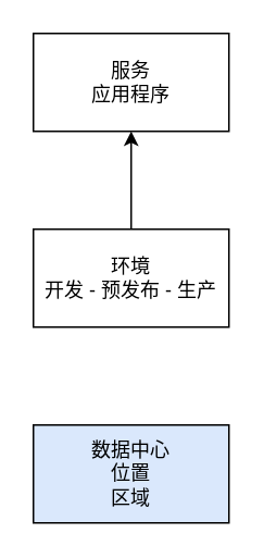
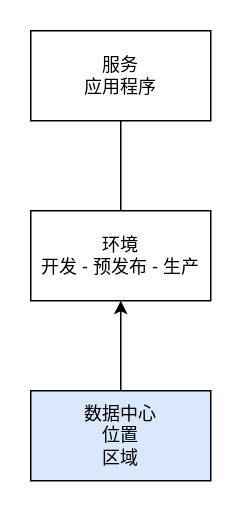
- <mxCell id="3" style="edgeStyle=orthogonalEdgeStyle;rounded=0;orthogonalLoop=1;jettySize=auto;html=1;entryX=0.5;entryY=1;entryDx=0;entryDy=0;" edge="1" parent="1" source="4" target="2"><mxGeometry relative="1" as="geometry" /></mxCell>
+ <mxCell id="3" style="edgeStyle=orthogonalEdgeStyle;rounded=0;orthogonalLoop=1;jettySize=auto;html=1;entryX=0.5;entryY=1;entryDx=0;entryDy=0;endArrow=none;" edge="1" parent="1" source="4" target="2"><mxGeometry relative="1" as="geometry" /></mxCell>
+ <mxCell id="5" style="edgeStyle=orthogonalEdgeStyle;rounded=0;orthogonalLoop=1;jettySize=auto;html=1;" edge="1" parent="1" source="6" target="4"><mxGeometry relative="1" as="geometry" /></mxCell>
